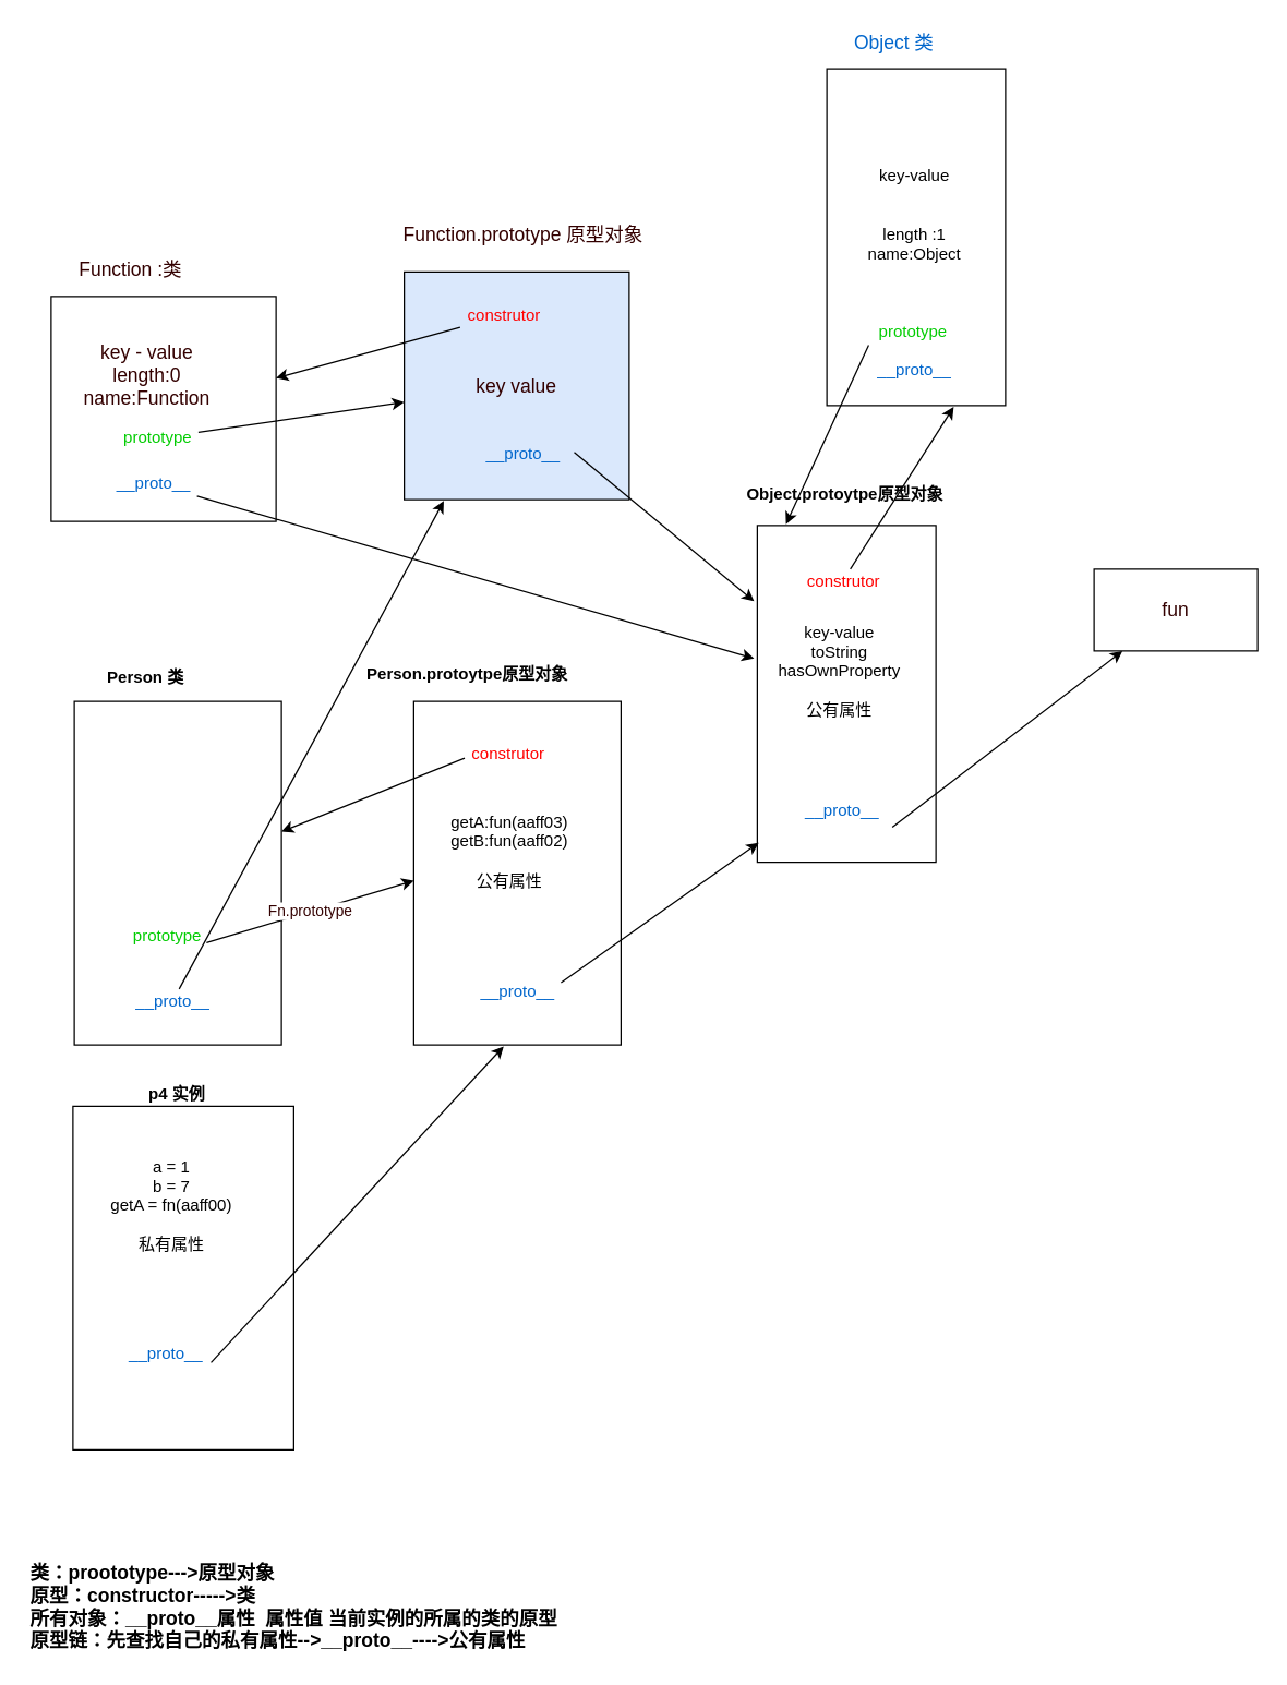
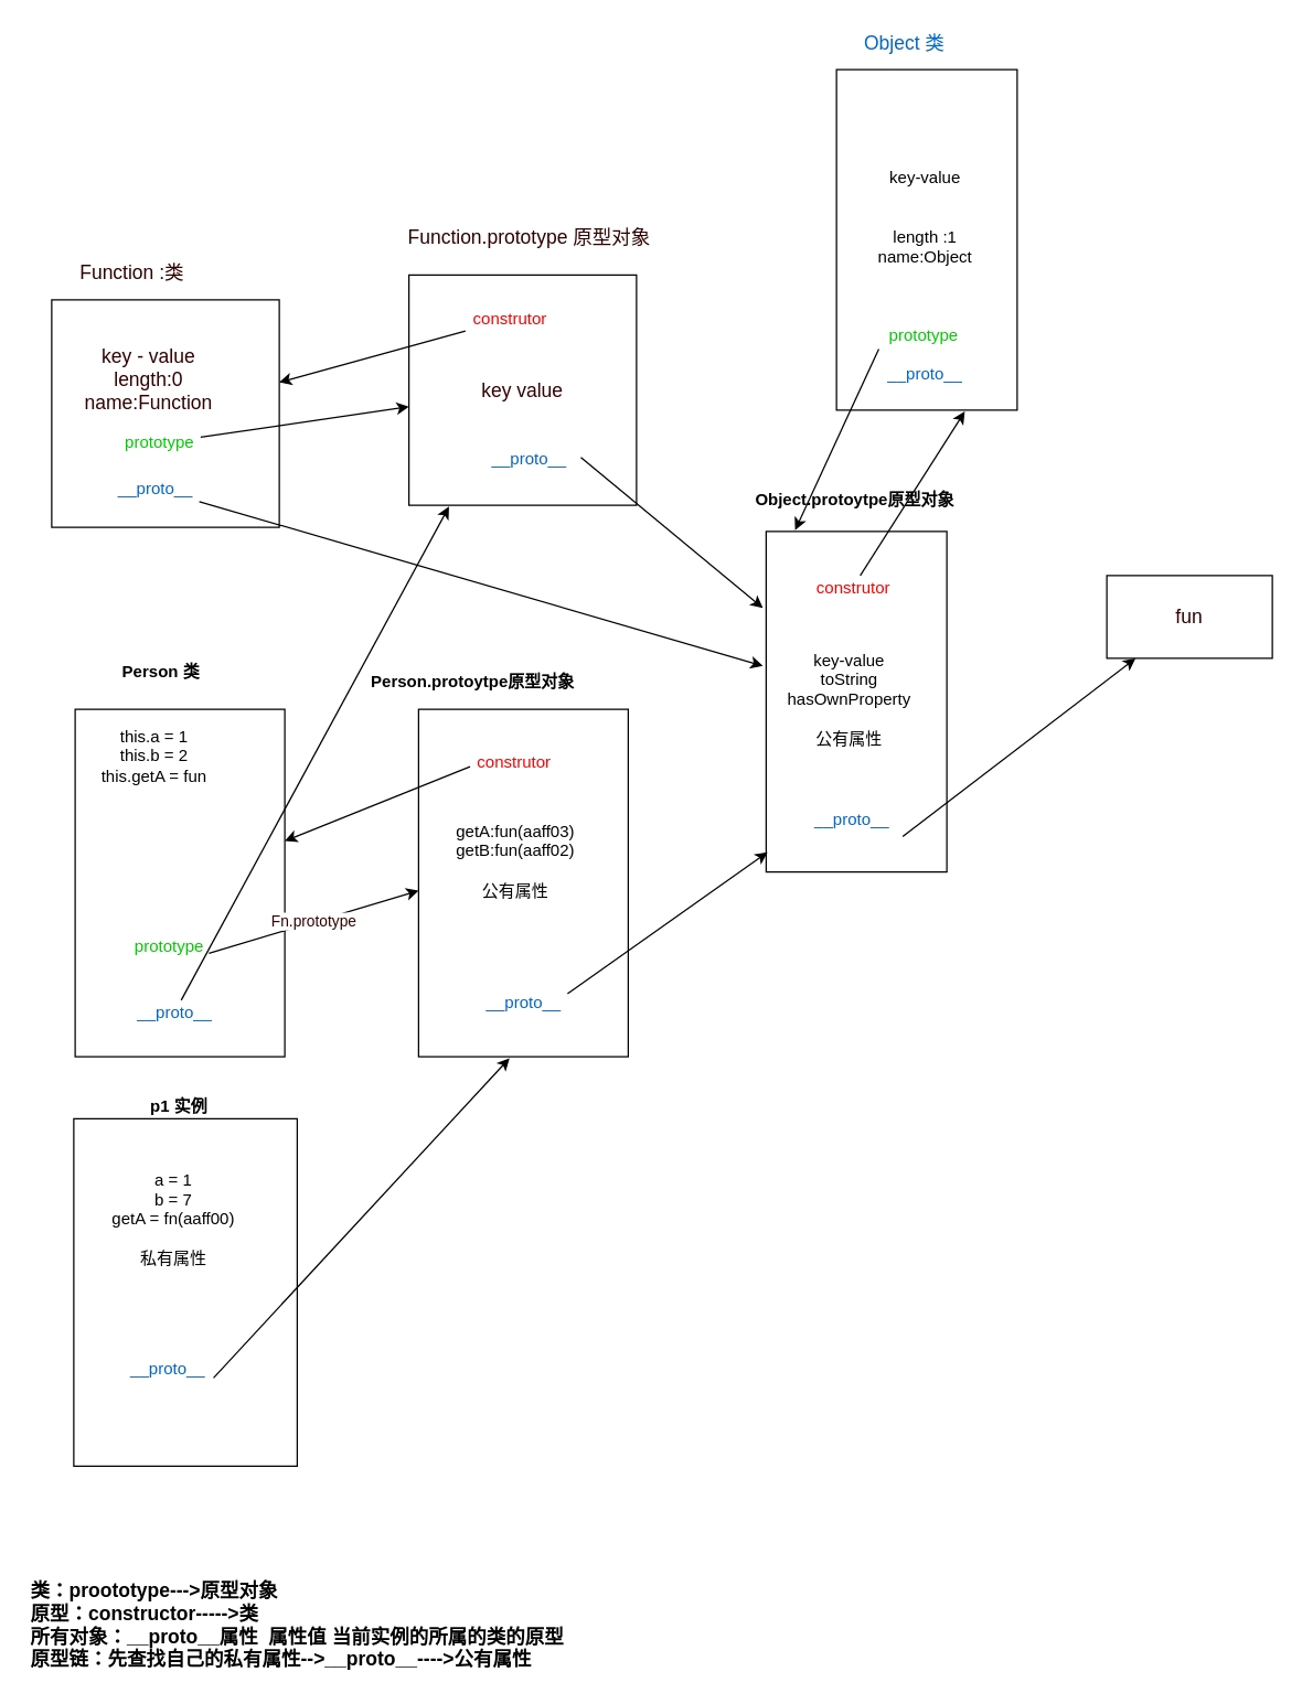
- <mxCell id="40" value="key value" style="rounded=0;whiteSpace=wrap;html=1;fontSize=14;fontColor=#330000;fillColor=#dae8fc;" vertex="1" parent="1"><mxGeometry x="296" y="199" width="165" height="167" as="geometry" /></mxCell>
+ <mxCell id="40" value="key value" style="rounded=0;whiteSpace=wrap;html=1;fontSize=14;fontColor=#330000;" vertex="1" parent="1"><mxGeometry x="296" y="199" width="165" height="167" as="geometry" /></mxCell>
- <mxCell id="25" value="key-value&lt;br&gt;toString&lt;br&gt;hasOwnProperty&lt;br&gt;&lt;br&gt;公有属性" style="text;html=1;resizable=0;autosize=1;align=center;verticalAlign=middle;points=[];fillColor=none;strokeColor=none;rounded=0;" vertex="1" parent="1"><mxGeometry x="565" y="455" width="99" height="74" as="geometry" /></mxCell>
+ <mxCell id="25" value="key-value&lt;br&gt;toString&lt;br&gt;hasOwnProperty&lt;br&gt;&lt;br&gt;公有属性" style="text;html=1;resizable=0;autosize=1;align=center;verticalAlign=middle;points=[];fillColor=none;strokeColor=none;rounded=0;" vertex="1" parent="1"><mxGeometry x="565" y="470" width="99" height="74" as="geometry" /></mxCell>
- <mxCell id="3" value="Person 类" style="text;html=1;align=center;verticalAlign=middle;resizable=0;points=[];autosize=1;strokeColor=none;fillColor=none;fontStyle=1" vertex="1" parent="1"><mxGeometry x="73" y="488" width="66" height="18" as="geometry" /></mxCell>
+ <mxCell id="3" value="Person 类" style="text;html=1;align=center;verticalAlign=middle;resizable=0;points=[];autosize=1;strokeColor=none;fillColor=none;fontStyle=1" vertex="1" parent="1"><mxGeometry x="83" y="478" width="66" height="18" as="geometry" /></mxCell>
+ <mxCell id="4" value="this.a = 1&lt;br&gt;this.b = 2&lt;br&gt;this.getA = fun" style="text;html=1;resizable=0;autosize=1;align=center;verticalAlign=middle;points=[];fillColor=none;strokeColor=none;rounded=0;" vertex="1" parent="1"><mxGeometry x="67" y="525" width="87" height="46" as="geometry" /></mxCell>
- <mxCell id="6" value="p4 实例" style="text;html=1;resizable=0;autosize=1;align=center;verticalAlign=middle;points=[];fillColor=none;strokeColor=none;rounded=0;fontStyle=1" vertex="1" parent="1"><mxGeometry x="103" y="793" width="51" height="18" as="geometry" /></mxCell>
+ <mxCell id="6" value="p1 实例" style="text;html=1;resizable=0;autosize=1;align=center;verticalAlign=middle;points=[];fillColor=none;strokeColor=none;rounded=0;fontStyle=1" vertex="1" parent="1"><mxGeometry x="103" y="793" width="51" height="18" as="geometry" /></mxCell>
